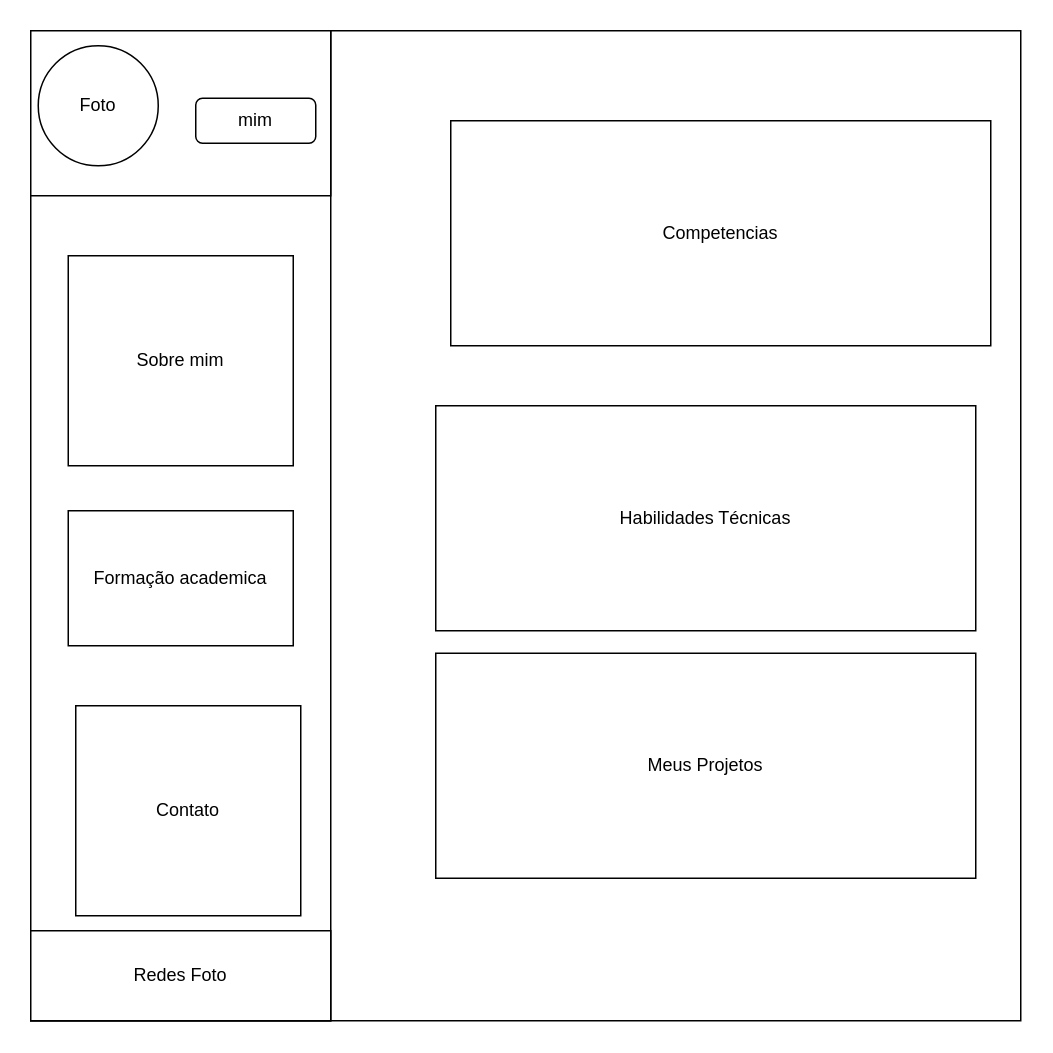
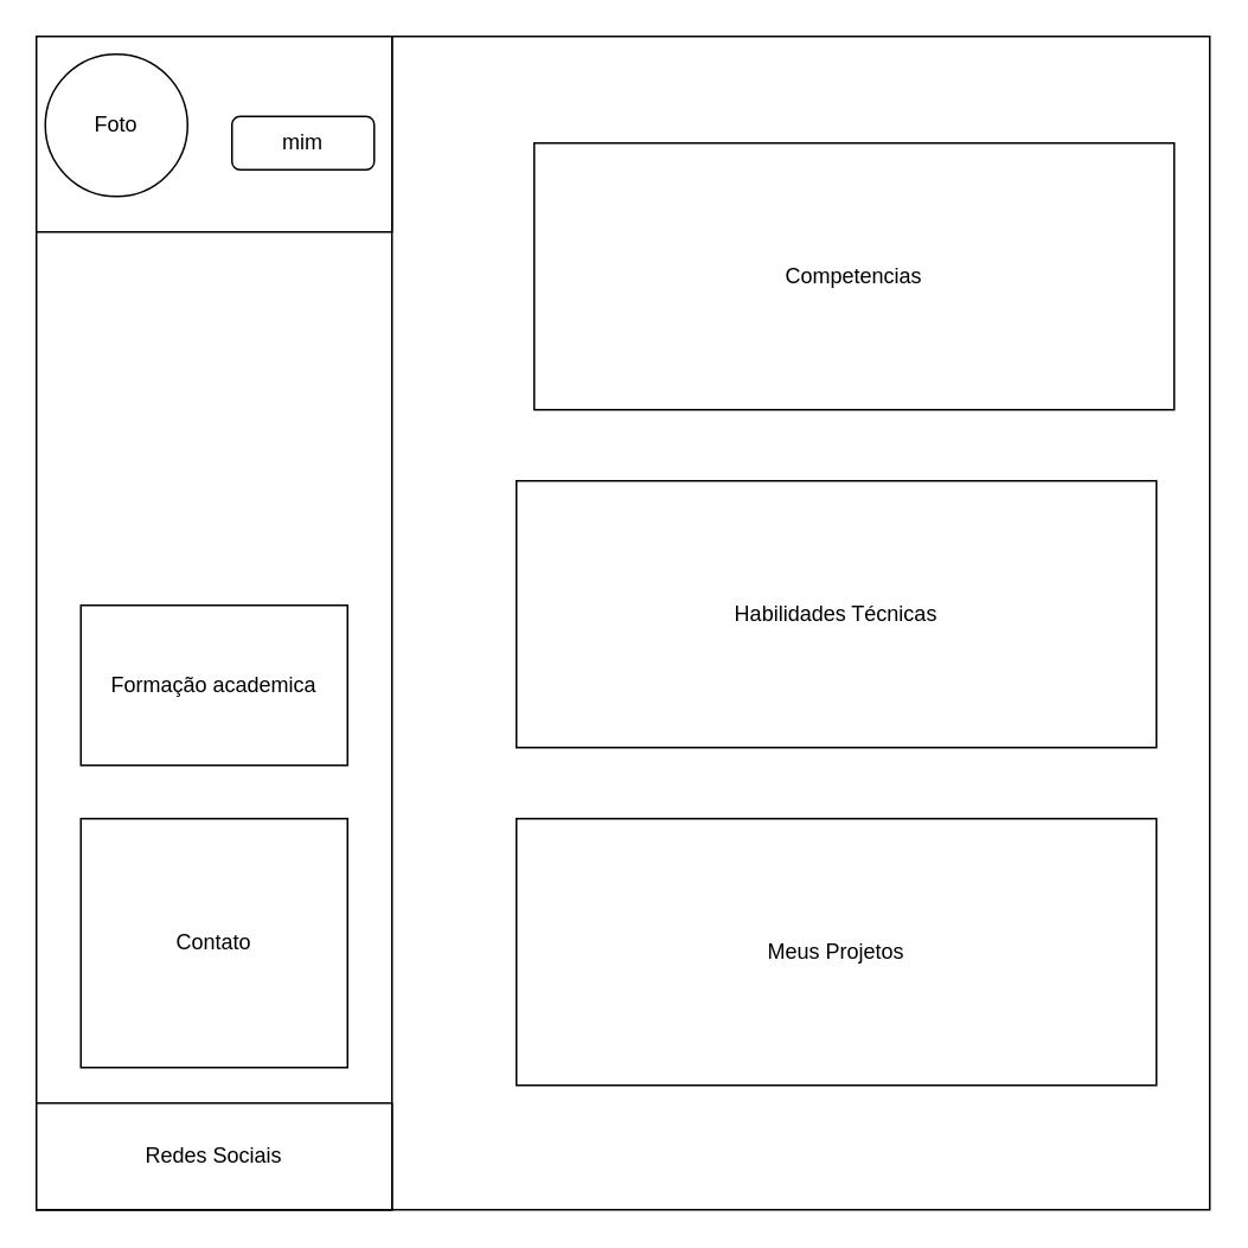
- <mxCell id="8" value="Sobre mim" style="rounded=0;whiteSpace=wrap;html=1;" vertex="1" parent="1"><mxGeometry x="45" y="170" width="150" height="140" as="geometry" /></mxCell>
- <mxCell id="11" value="Meus Projetos" style="rounded=0;whiteSpace=wrap;html=1;" vertex="1" parent="1"><mxGeometry x="290" y="435" width="360" height="150" as="geometry" /></mxCell>
+ <mxCell id="11" value="Meus Projetos" style="rounded=0;whiteSpace=wrap;html=1;" vertex="1" parent="1"><mxGeometry x="290" y="460" width="360" height="150" as="geometry" /></mxCell>
- <mxCell id="10" value="Contato" style="rounded=0;whiteSpace=wrap;html=1;" vertex="1" parent="1"><mxGeometry x="50" y="470" width="150" height="140" as="geometry" /></mxCell>
+ <mxCell id="10" value="Contato" style="rounded=0;whiteSpace=wrap;html=1;" vertex="1" parent="1"><mxGeometry x="45" y="460" width="150" height="140" as="geometry" /></mxCell>
- <mxCell id="7" value="Redes Foto" style="rounded=0;whiteSpace=wrap;html=1;" vertex="1" parent="1"><mxGeometry x="20" y="620" width="200" height="60" as="geometry" /></mxCell>
+ <mxCell id="7" value="Redes Sociais" style="rounded=0;whiteSpace=wrap;html=1;" vertex="1" parent="1"><mxGeometry x="20" y="620" width="200" height="60" as="geometry" /></mxCell>
